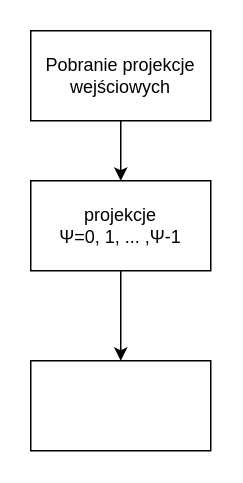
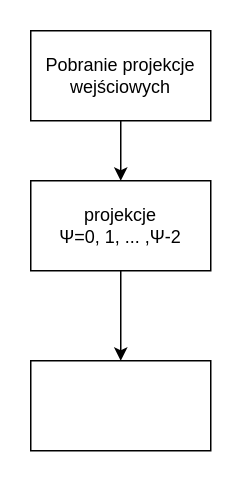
- <mxCell id="5" value="&lt;div&gt;projekcje &lt;br&gt;&lt;/div&gt;&lt;div&gt;&lt;span lang=&quot;grc&quot;&gt;Ψ=0, 1, ... ,&lt;/span&gt;&lt;span lang=&quot;grc&quot;&gt;Ψ-1&lt;/span&gt;&lt;/div&gt;" style="rounded=1;whiteSpace=wrap;html=1;arcSize=0;" vertex="1" parent="1"><mxGeometry x="20" y="120" width="120" height="60" as="geometry" /></mxCell>
+ <mxCell id="5" value="&lt;div&gt;projekcje &lt;br&gt;&lt;/div&gt;&lt;div&gt;&lt;span lang=&quot;grc&quot;&gt;Ψ=0, 1, ... ,&lt;/span&gt;&lt;span lang=&quot;grc&quot;&gt;Ψ-2&lt;/span&gt;&lt;/div&gt;" style="rounded=1;whiteSpace=wrap;html=1;arcSize=0;" vertex="1" parent="1"><mxGeometry x="20" y="120" width="120" height="60" as="geometry" /></mxCell>
